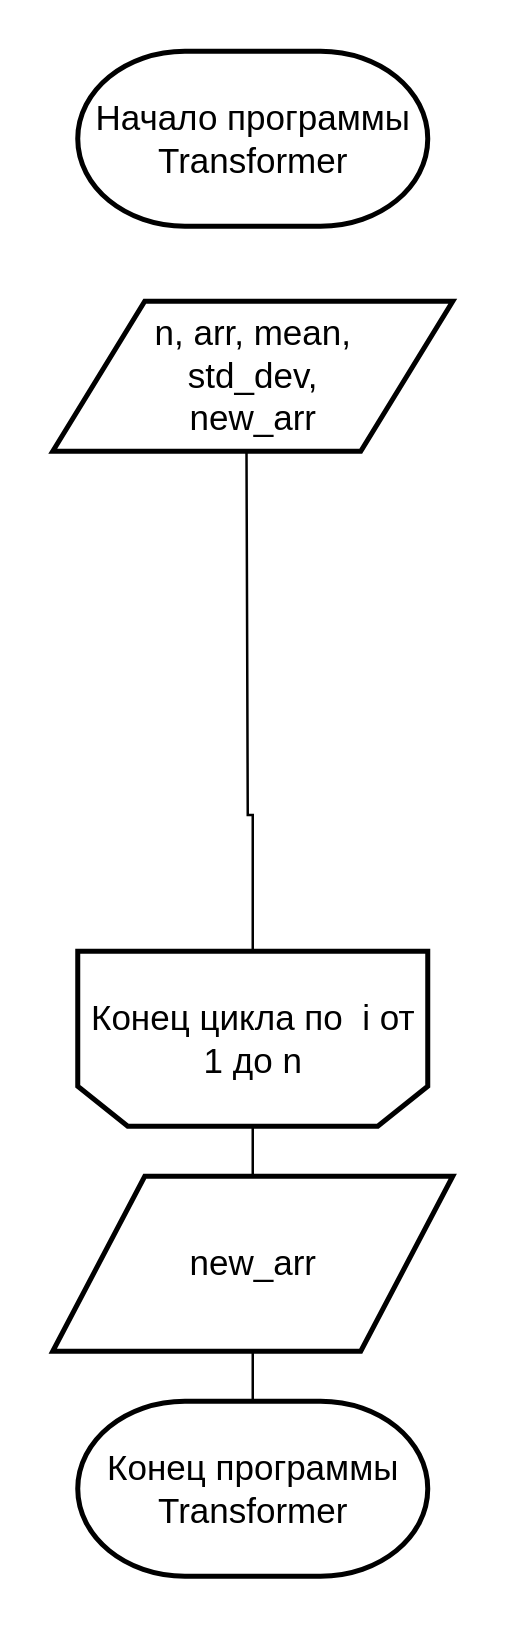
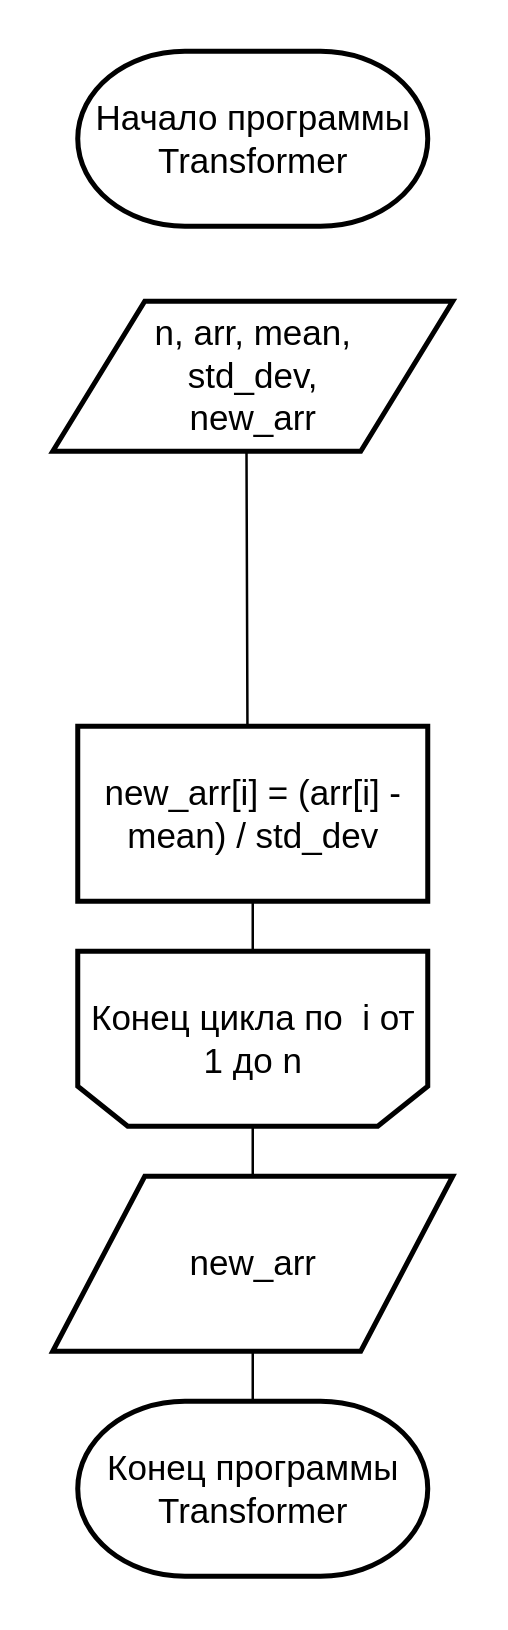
+ <mxCell id="8" value="new_arr[i] = (arr[i] - mean) / std_dev" style="rounded=0;whiteSpace=wrap;html=1;strokeWidth=2;fontSize=14;" parent="1" vertex="1"><mxGeometry x="30.5" y="290" width="140" height="70" as="geometry" /></mxCell>
